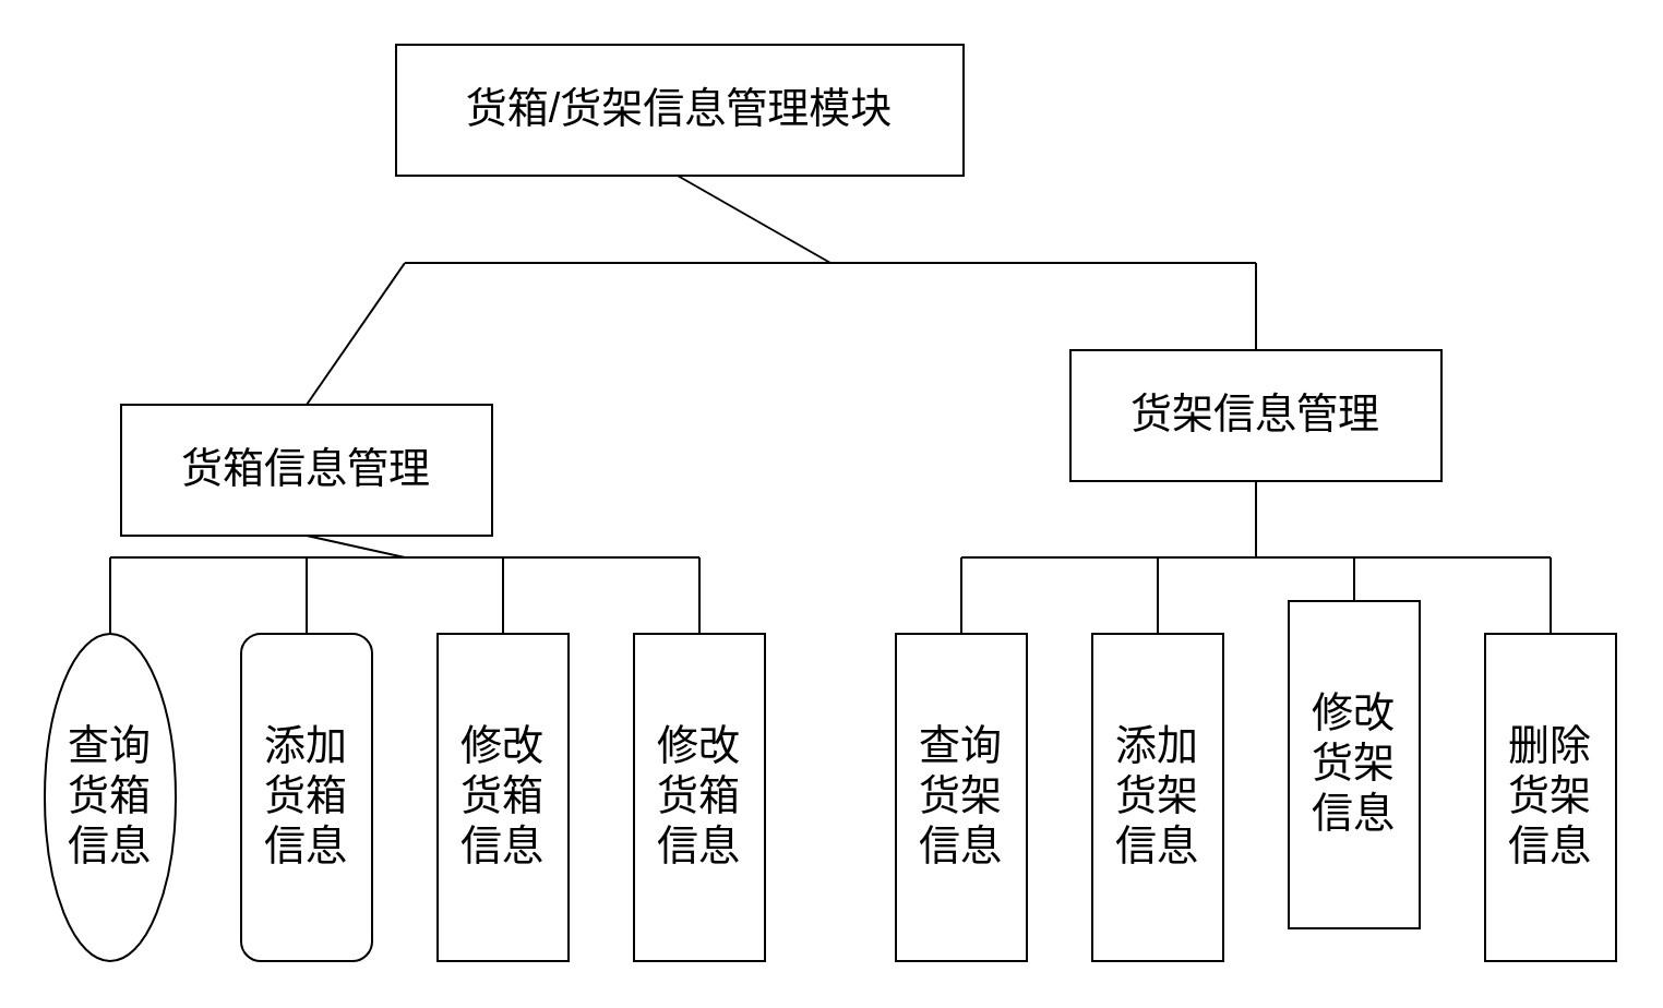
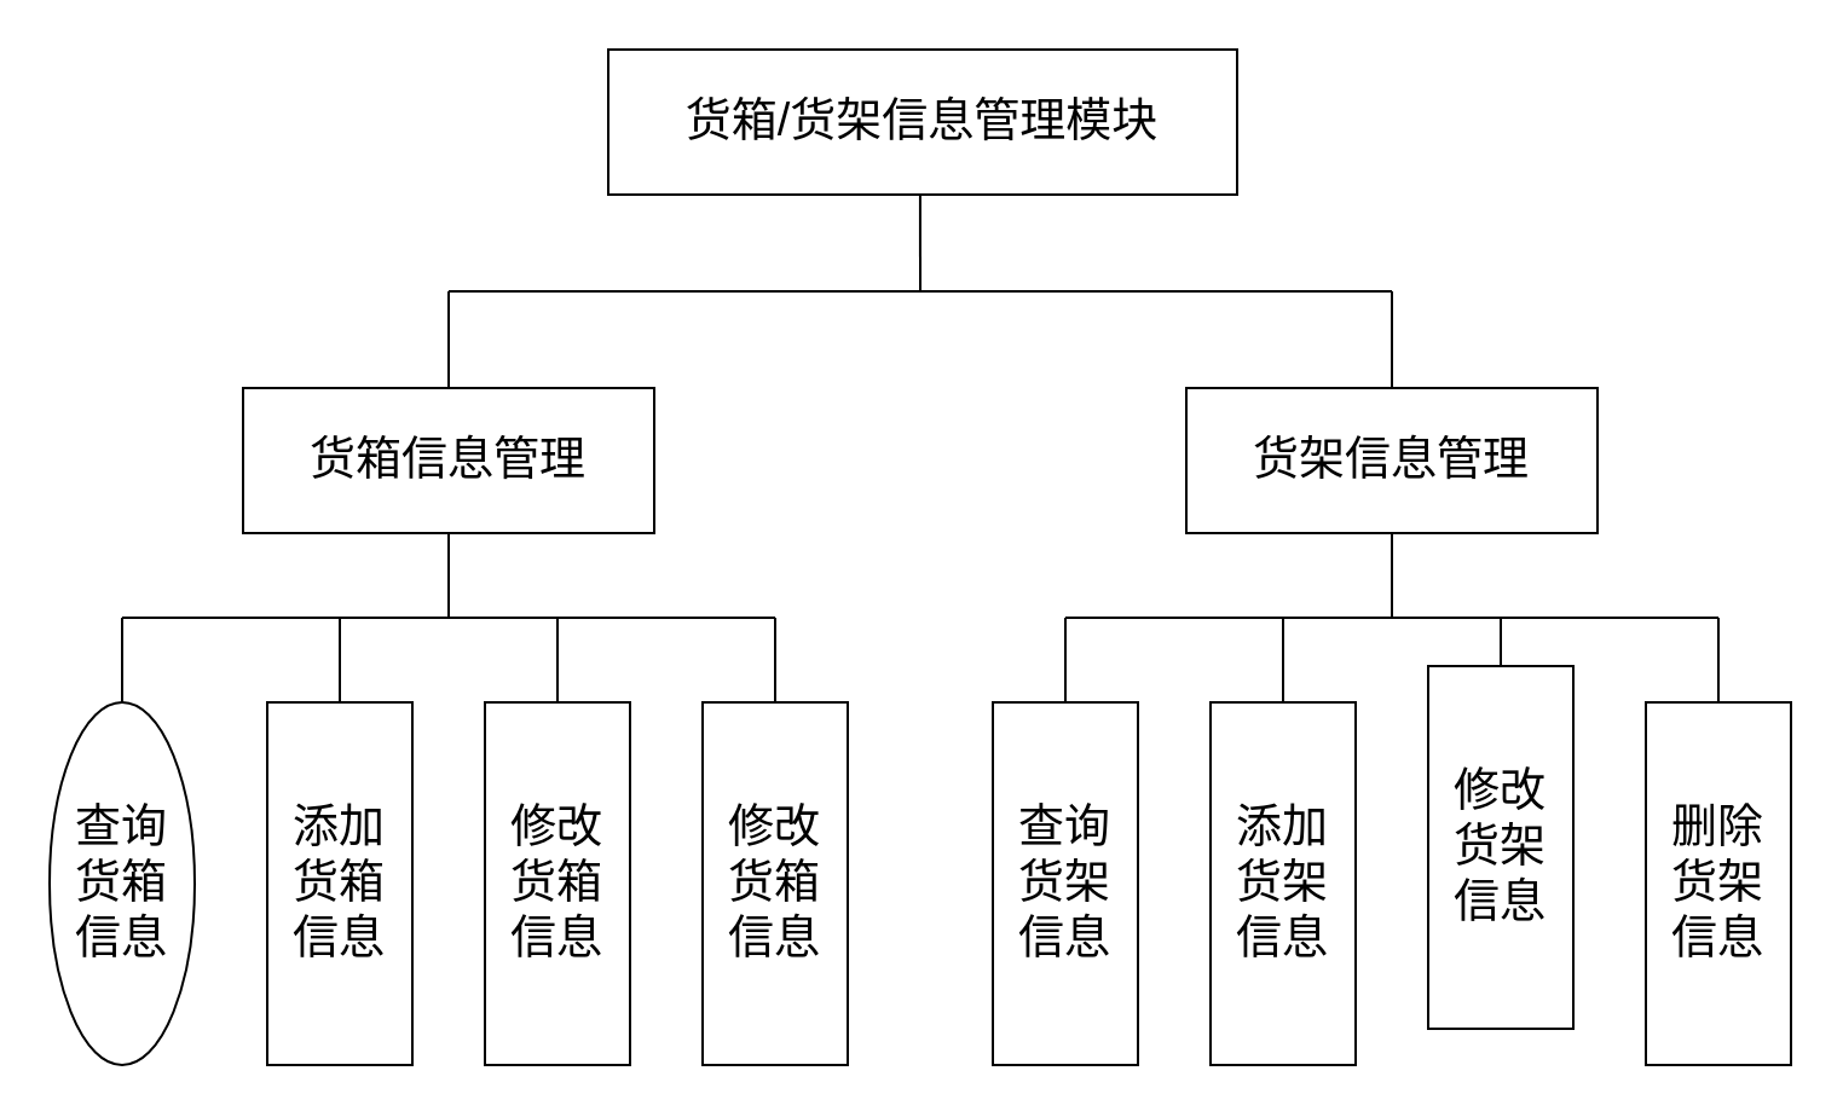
- <mxCell id="2" value="货箱/货架信息管理模块" style="rounded=0;whiteSpace=wrap;html=1;align=center;fontSize=19;" vertex="1" parent="1"><mxGeometry x="181" y="20" width="260" height="60" as="geometry" /></mxCell>
+ <mxCell id="2" value="货箱/货架信息管理模块" style="rounded=0;whiteSpace=wrap;html=1;align=center;fontSize=19;" vertex="1" parent="1"><mxGeometry x="251" y="20" width="260" height="60" as="geometry" /></mxCell>
- <mxCell id="3" value="货箱信息管理" style="rounded=0;whiteSpace=wrap;html=1;align=center;fontSize=19;" vertex="1" parent="1"><mxGeometry x="55" y="185" width="170" height="60" as="geometry" /></mxCell>
+ <mxCell id="3" value="货箱信息管理" style="rounded=0;whiteSpace=wrap;html=1;align=center;fontSize=19;" vertex="1" parent="1"><mxGeometry x="100" y="160" width="170" height="60" as="geometry" /></mxCell>
- <mxCell id="6" value="添加&lt;br&gt;货箱&lt;br&gt;信息" style="whiteSpace=wrap;html=1;fontSize=19;align=center;rounded=1;" vertex="1" parent="1"><mxGeometry x="110" y="290" width="60" height="150" as="geometry" /></mxCell>
+ <mxCell id="6" value="添加&lt;br&gt;货箱&lt;br&gt;信息" style="rounded=0;whiteSpace=wrap;html=1;fontSize=19;align=center;" vertex="1" parent="1"><mxGeometry x="110" y="290" width="60" height="150" as="geometry" /></mxCell>
